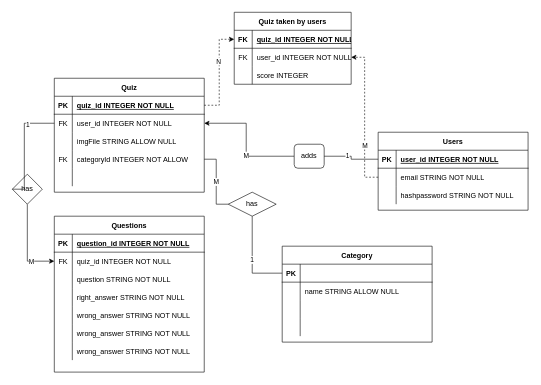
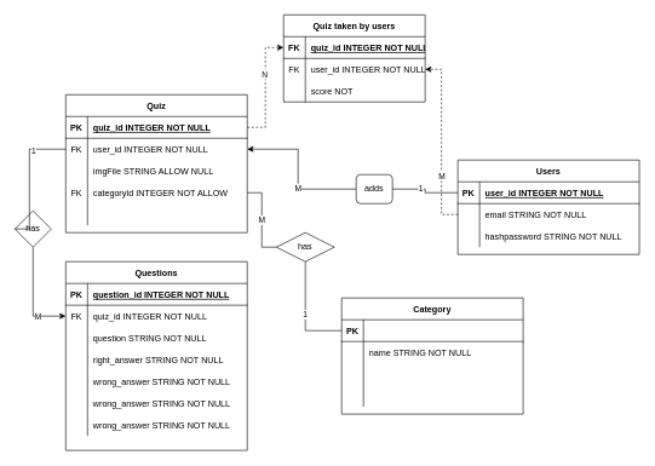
- <mxCell id="69" value="score INTEGER" style="shape=partialRectangle;overflow=hidden;connectable=0;fillColor=none;top=0;left=0;bottom=0;right=0;align=left;spacingLeft=6;" parent="67" vertex="1"><mxGeometry x="30" width="165" height="30" as="geometry"><mxRectangle width="165" height="30" as="alternateBounds" /></mxGeometry></mxCell>
+ <mxCell id="69" value="score NOT" style="shape=partialRectangle;overflow=hidden;connectable=0;fillColor=none;top=0;left=0;bottom=0;right=0;align=left;spacingLeft=6;" parent="67" vertex="1"><mxGeometry x="30" width="165" height="30" as="geometry"><mxRectangle width="165" height="30" as="alternateBounds" /></mxGeometry></mxCell>
- <mxCell id="79" value="name STRING ALLOW NULL" style="shape=partialRectangle;overflow=hidden;connectable=0;fillColor=none;top=0;left=0;bottom=0;right=0;align=left;spacingLeft=6;" vertex="1" parent="77"><mxGeometry x="30" width="220" height="30" as="geometry"><mxRectangle width="220" height="30" as="alternateBounds" /></mxGeometry></mxCell>
+ <mxCell id="79" value="name STRING NOT NULL" style="shape=partialRectangle;overflow=hidden;connectable=0;fillColor=none;top=0;left=0;bottom=0;right=0;align=left;spacingLeft=6;" vertex="1" parent="77"><mxGeometry x="30" width="220" height="30" as="geometry"><mxRectangle width="220" height="30" as="alternateBounds" /></mxGeometry></mxCell>
